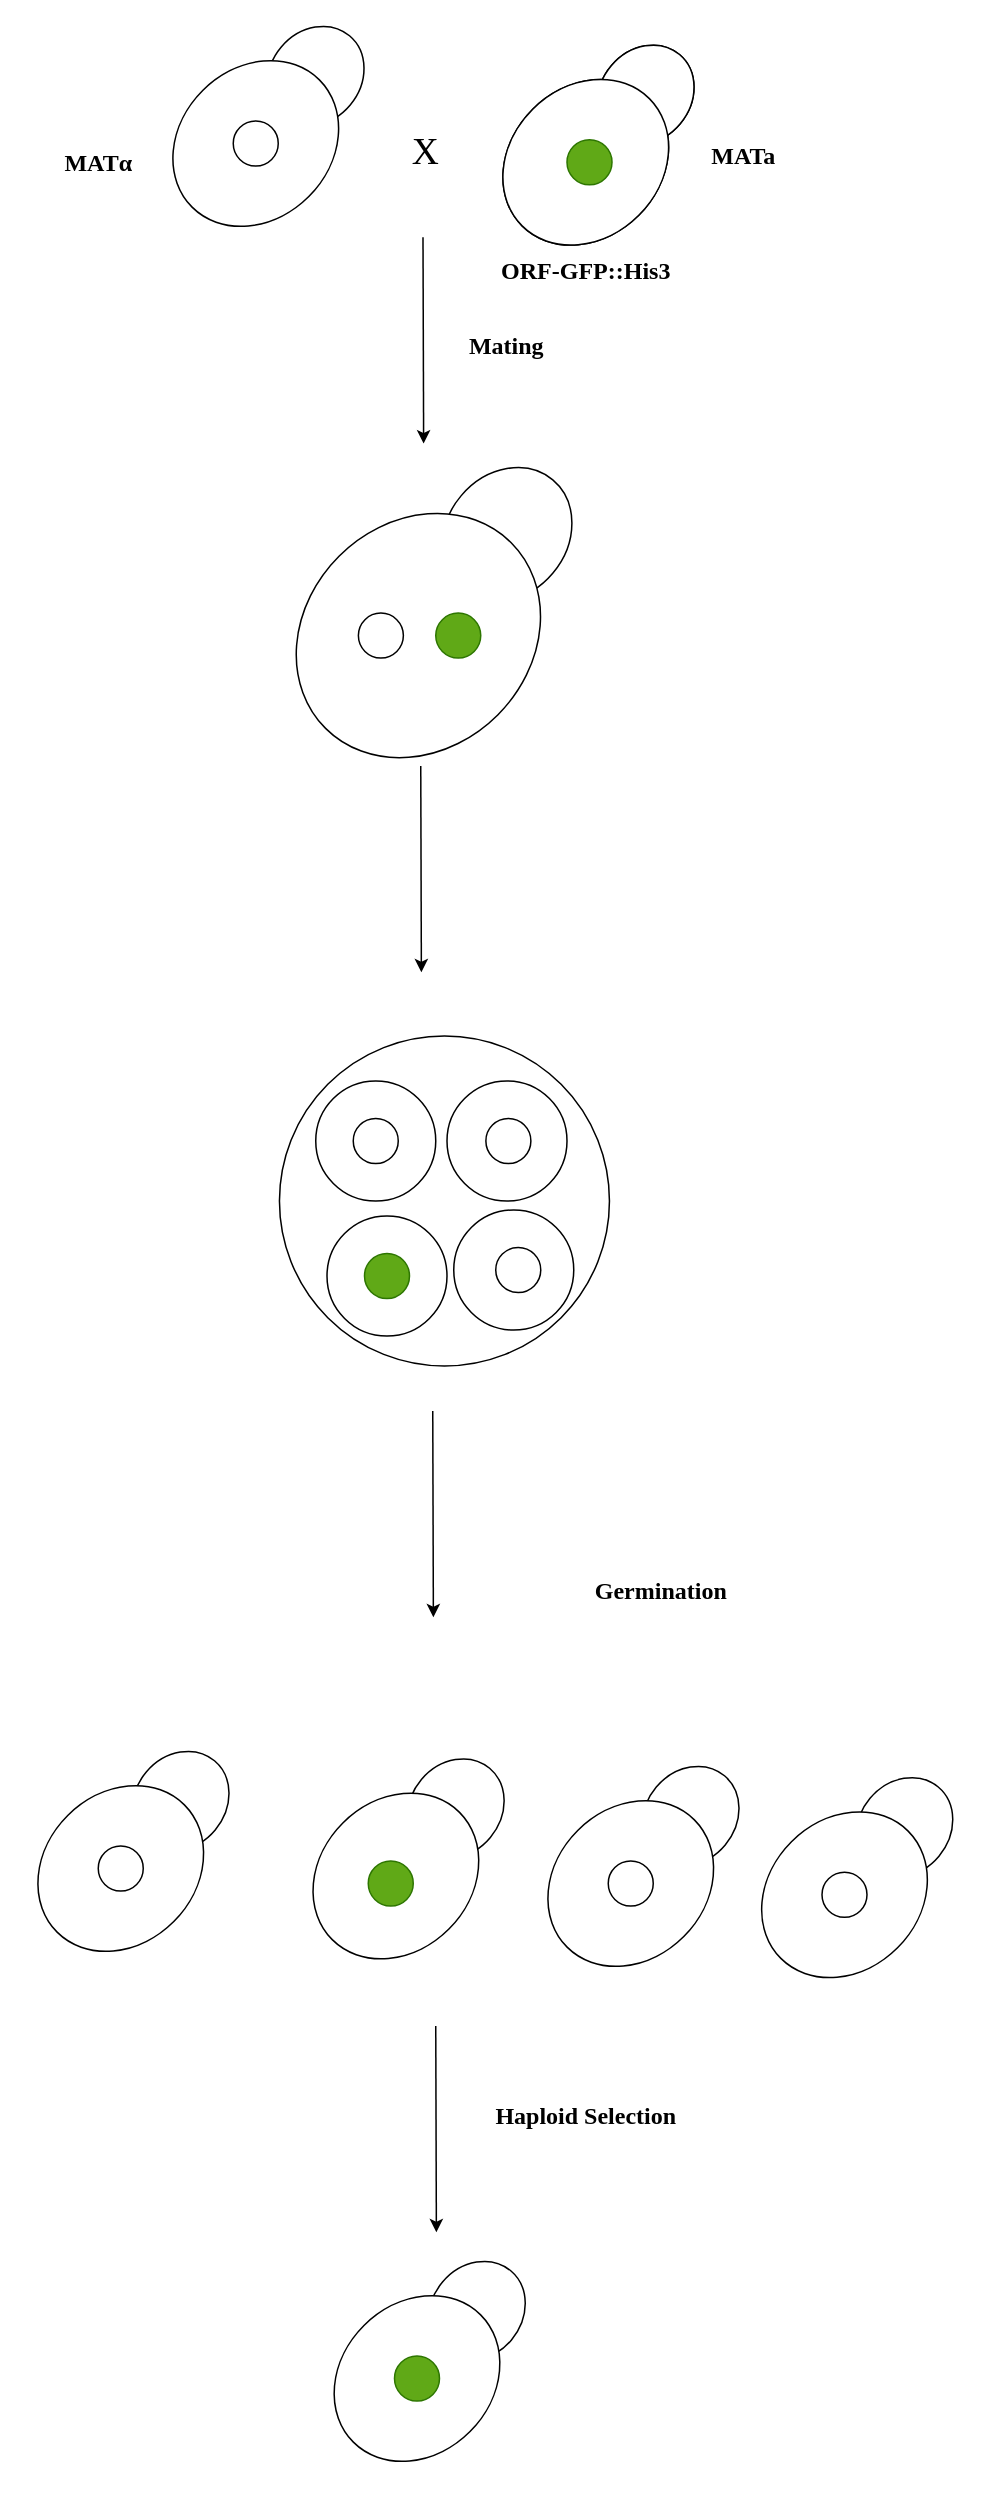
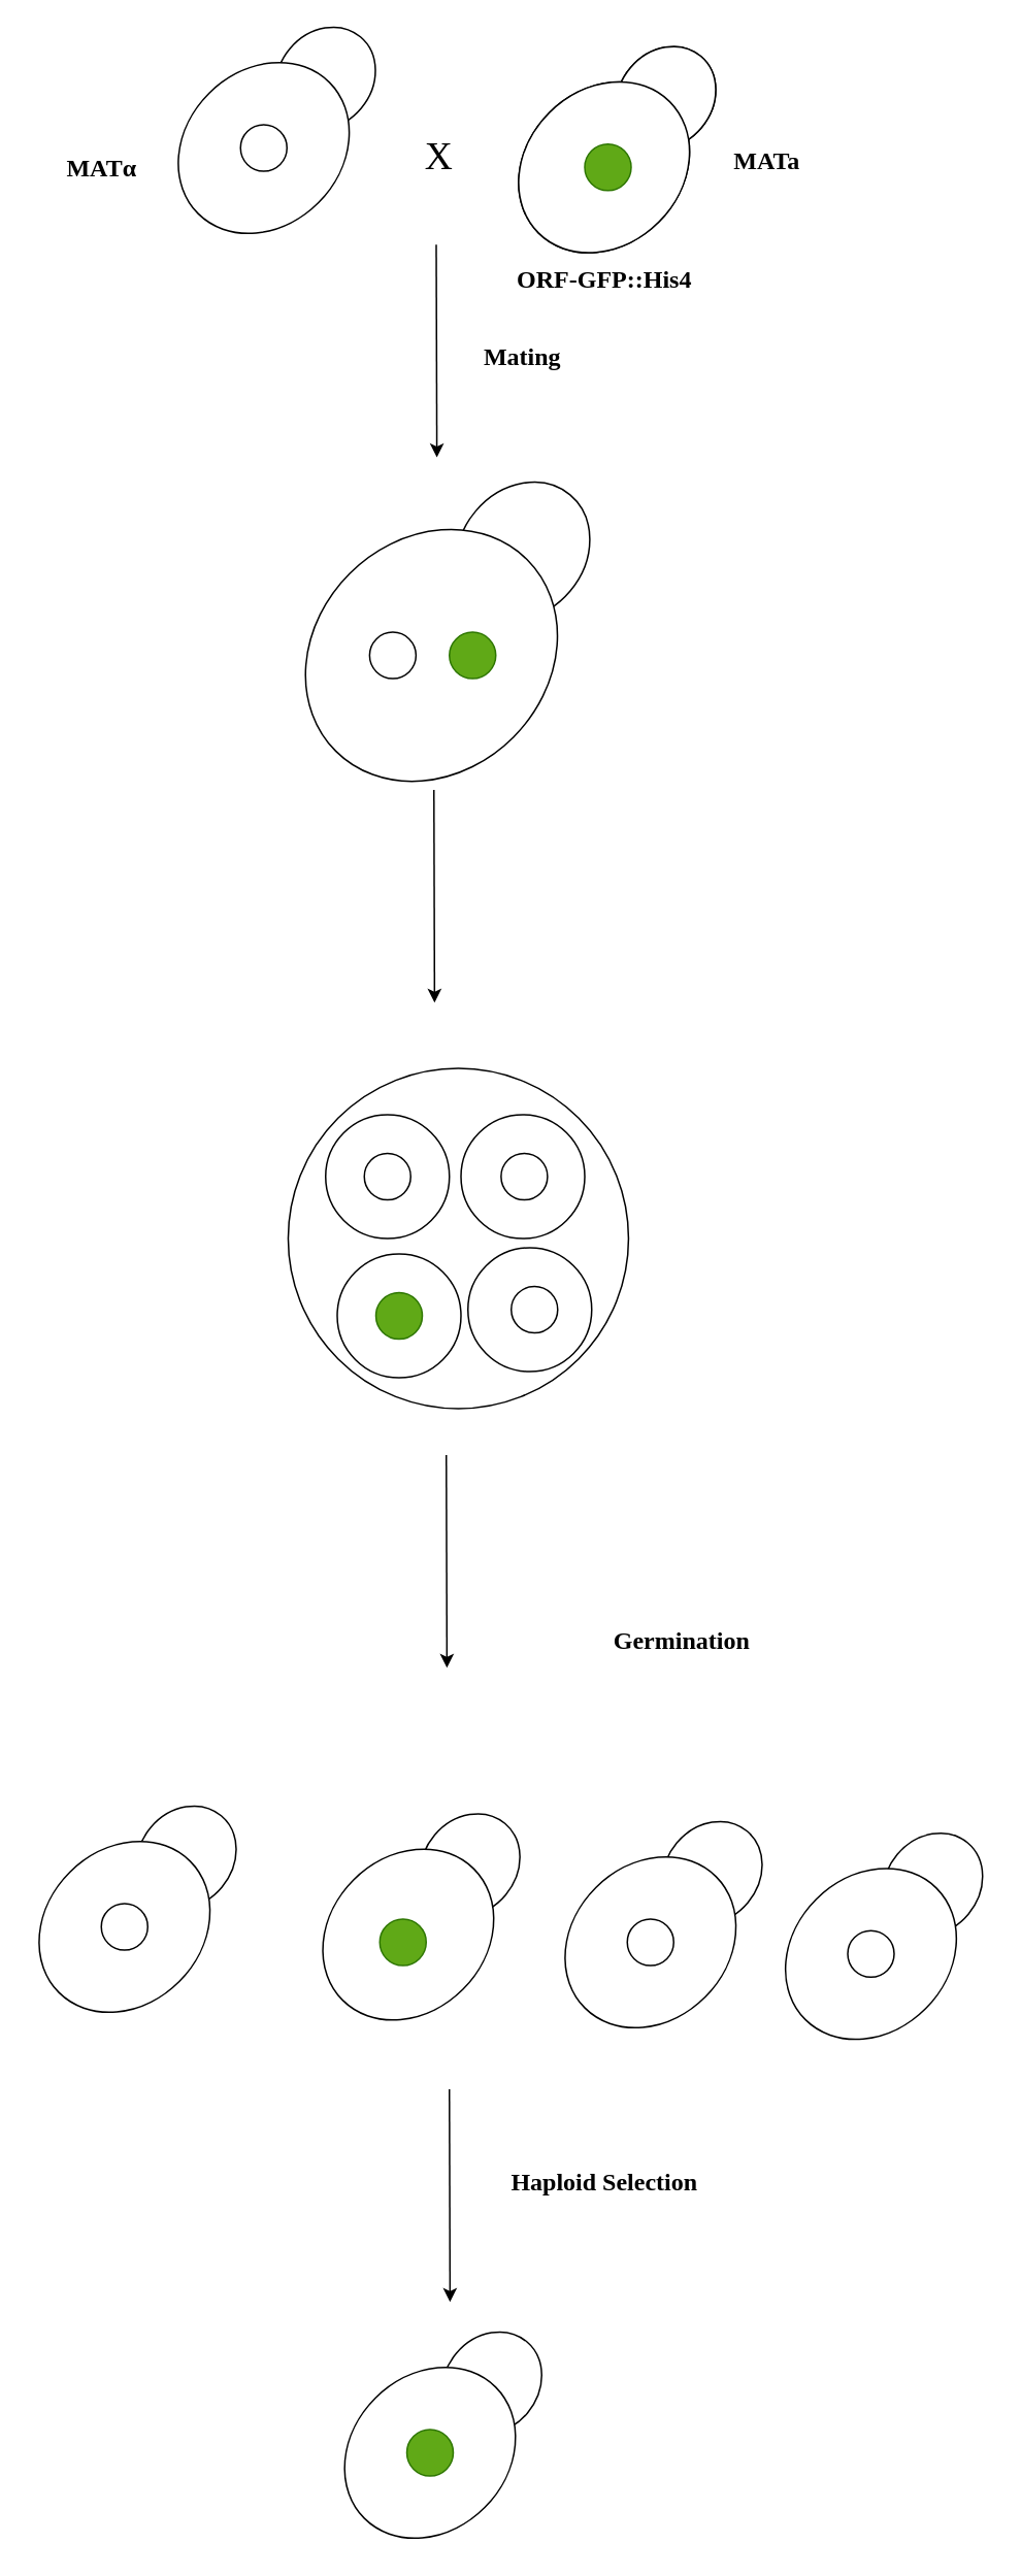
- <mxCell id="35" value="&lt;font face=&quot;Georgia&quot;&gt;&lt;b&gt;&lt;font style=&quot;font-size: 16px&quot;&gt;ORF-GFP::His3&lt;/font&gt;&lt;/b&gt;&lt;/font&gt;" style="text;html=1;align=center;verticalAlign=middle;resizable=0;points=[];autosize=1;" parent="1" vertex="1"><mxGeometry x="320" y="170" width="140" height="20" as="geometry" /></mxCell>
+ <mxCell id="35" value="&lt;font face=&quot;Georgia&quot;&gt;&lt;b&gt;&lt;font style=&quot;font-size: 16px&quot;&gt;ORF-GFP::His4&lt;/font&gt;&lt;/b&gt;&lt;/font&gt;" style="text;html=1;align=center;verticalAlign=middle;resizable=0;points=[];autosize=1;" parent="1" vertex="1"><mxGeometry x="320" y="170" width="140" height="20" as="geometry" /></mxCell>
